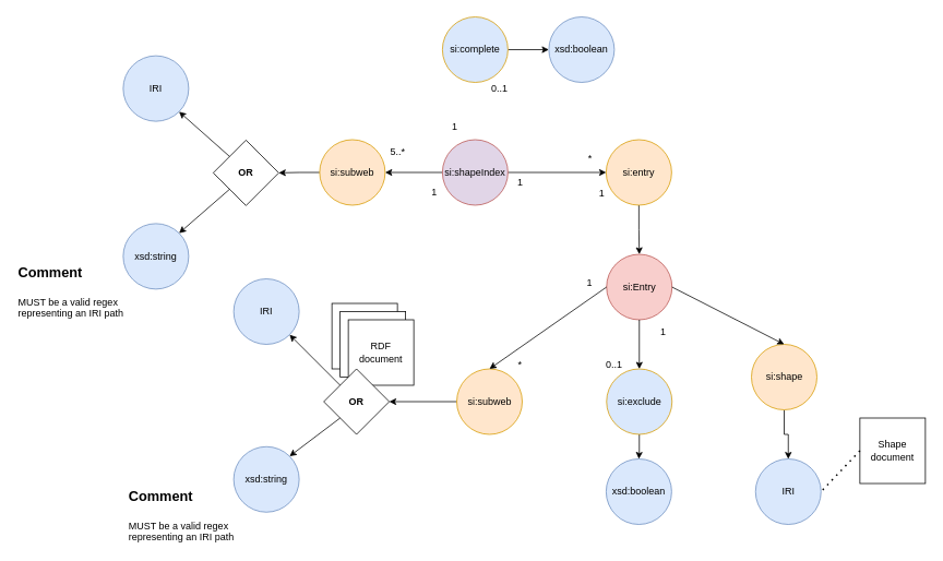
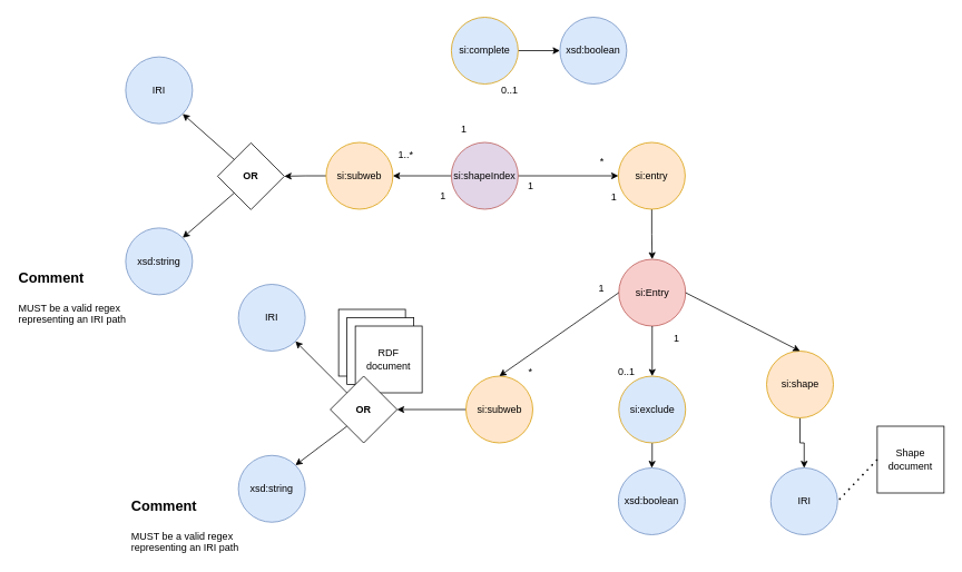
- <mxCell id="25" value="5..*" style="text;html=1;align=center;verticalAlign=middle;resizable=0;points=[];autosize=1;strokeColor=none;fillColor=none;" parent="1" vertex="1"><mxGeometry x="465" y="170" width="40" height="30" as="geometry" /></mxCell>
+ <mxCell id="25" value="1..*" style="text;html=1;align=center;verticalAlign=middle;resizable=0;points=[];autosize=1;strokeColor=none;fillColor=none;" parent="1" vertex="1"><mxGeometry x="465" y="170" width="40" height="30" as="geometry" /></mxCell>
